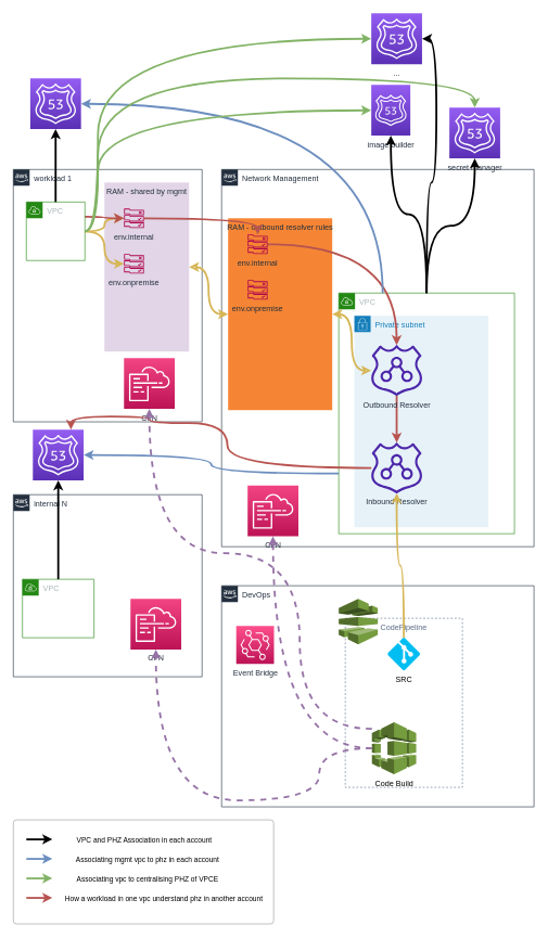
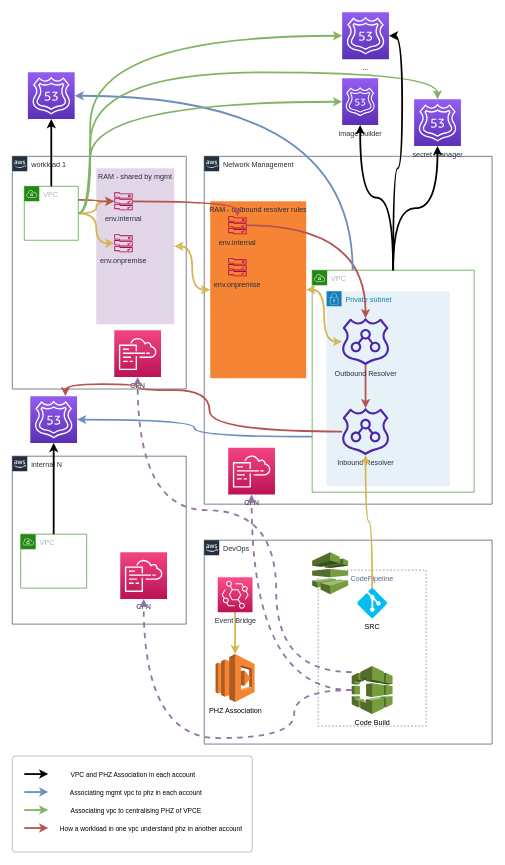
+ <mxCell id="44" style="edgeStyle=orthogonalEdgeStyle;curved=1;html=1;strokeWidth=3;startArrow=none;startFill=0;fillColor=#fff2cc;strokeColor=#d6b656;" edge="1" parent="37" source="45" target="43"><mxGeometry relative="1" as="geometry" /></mxCell>
+ <mxCell id="43" value="PHZ Association" style="outlineConnect=0;dashed=0;verticalLabelPosition=bottom;verticalAlign=top;align=center;html=1;shape=mxgraph.aws3.lambda;fillColor=#F58534;gradientColor=none;" vertex="1" parent="37"><mxGeometry x="19" y="190" width="65" height="80" as="geometry" /></mxCell>
- <mxCell id="40" value="Code Build" style="outlineConnect=0;dashed=0;verticalLabelPosition=bottom;verticalAlign=top;align=center;html=1;shape=mxgraph.aws3.codebuild;fillColor=#759C3E;gradientColor=none;" vertex="1" parent="37"><mxGeometry x="231" y="210" width="68" height="80" as="geometry" /></mxCell>
+ <mxCell id="40" value="Code Build" style="outlineConnect=0;dashed=0;verticalLabelPosition=bottom;verticalAlign=top;align=center;html=1;shape=mxgraph.aws3.codebuild;fillColor=#759C3E;gradientColor=none;" vertex="1" parent="37"><mxGeometry x="246" y="210" width="68" height="80" as="geometry" /></mxCell>
